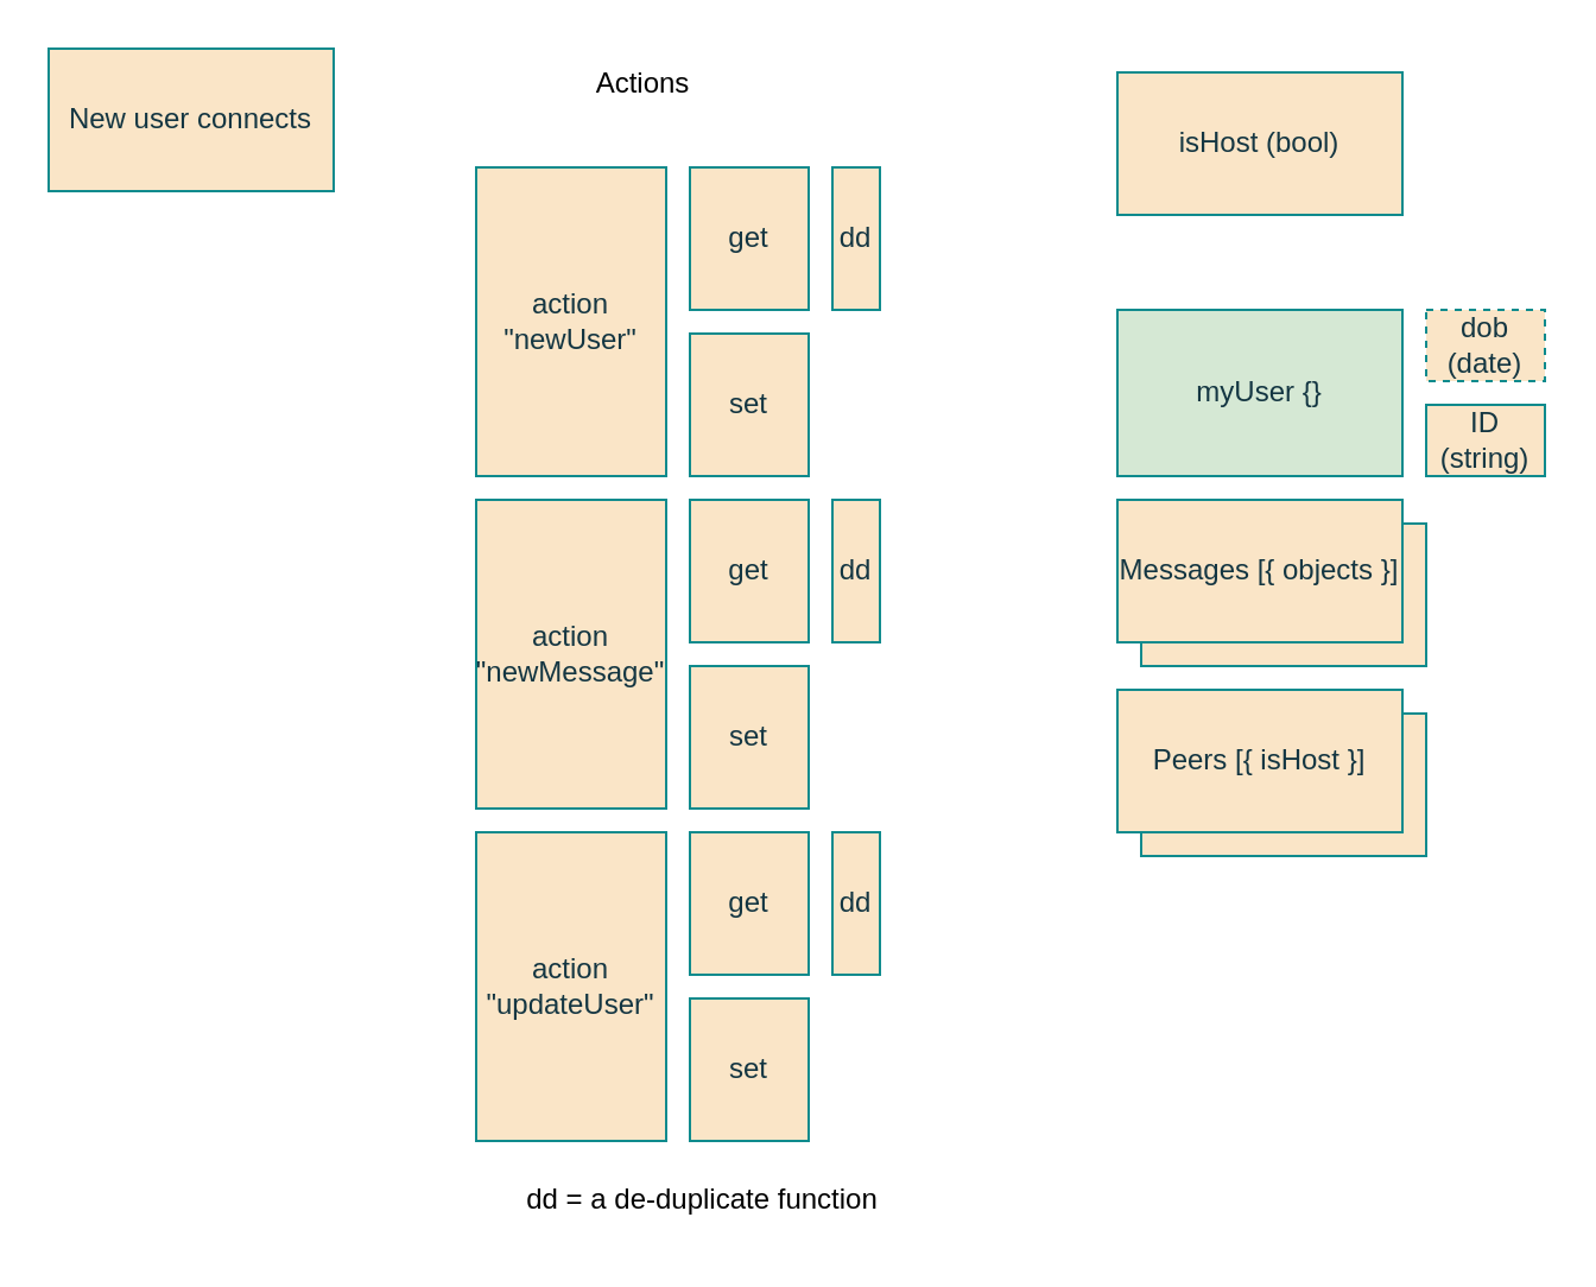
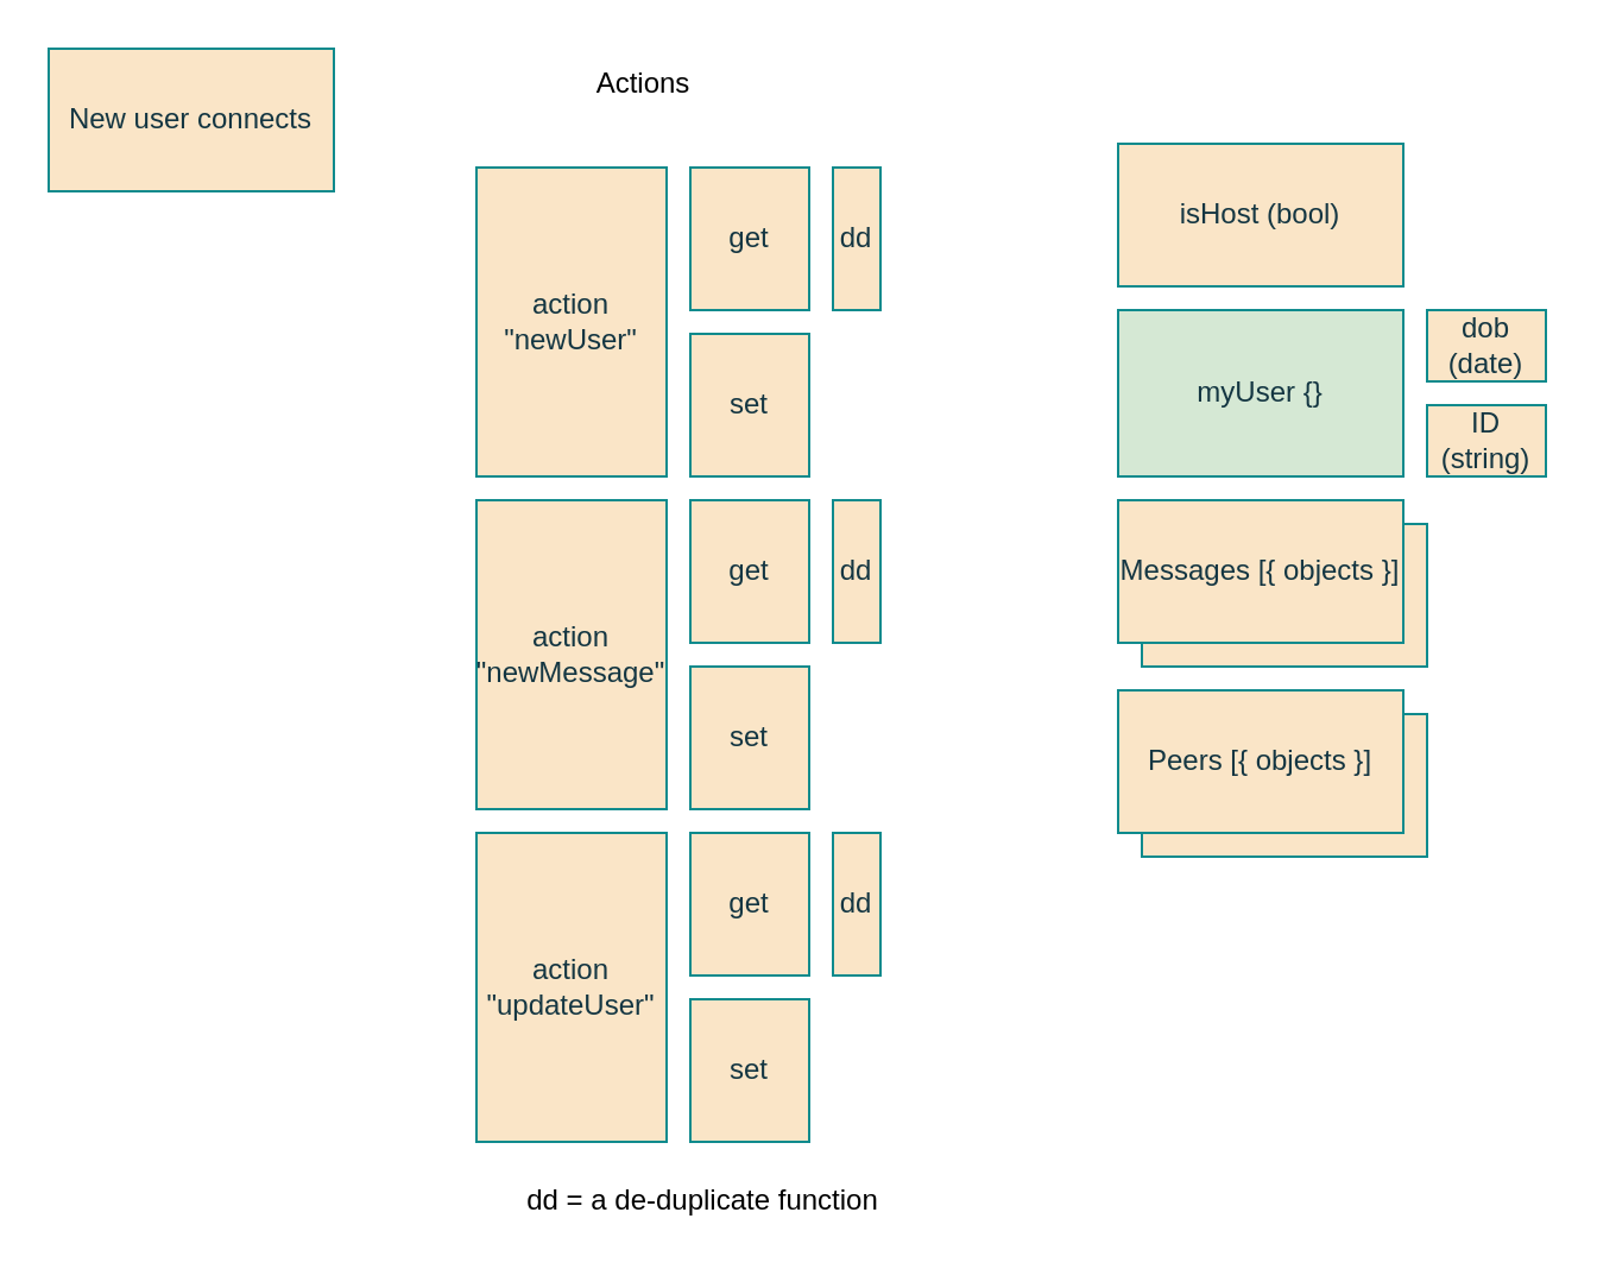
- <mxCell id="6" value="&lt;div&gt;isHost (bool)&lt;/div&gt;" style="whiteSpace=wrap;html=1;labelBackgroundColor=none;fillColor=#FAE5C7;strokeColor=#0F8B8D;fontColor=#143642;" parent="1" vertex="1"><mxGeometry x="470" y="30" width="120" height="60" as="geometry" /></mxCell>
+ <mxCell id="6" value="&lt;div&gt;isHost (bool)&lt;/div&gt;" style="whiteSpace=wrap;html=1;labelBackgroundColor=none;fillColor=#FAE5C7;strokeColor=#0F8B8D;fontColor=#143642;" parent="1" vertex="1"><mxGeometry x="470" y="60" width="120" height="60" as="geometry" /></mxCell>
- <mxCell id="19" value="dob (date)" style="whiteSpace=wrap;html=1;labelBackgroundColor=none;fillColor=#FAE5C7;strokeColor=#0F8B8D;fontColor=#143642;dashed=1;" vertex="1" parent="1"><mxGeometry x="600" y="130" width="50" height="30" as="geometry" /></mxCell>
+ <mxCell id="19" value="dob (date)" style="whiteSpace=wrap;html=1;labelBackgroundColor=none;fillColor=#FAE5C7;strokeColor=#0F8B8D;fontColor=#143642;" vertex="1" parent="1"><mxGeometry x="600" y="130" width="50" height="30" as="geometry" /></mxCell>
- <mxCell id="14" value="&lt;div&gt;Peers [{ isHost }]&lt;/div&gt;" style="whiteSpace=wrap;html=1;labelBackgroundColor=none;fillColor=#FAE5C7;strokeColor=#0F8B8D;fontColor=#143642;" parent="1" vertex="1"><mxGeometry x="470" y="290" width="120" height="60" as="geometry" /></mxCell>
+ <mxCell id="14" value="&lt;div&gt;Peers [{ objects }]&lt;/div&gt;" style="whiteSpace=wrap;html=1;labelBackgroundColor=none;fillColor=#FAE5C7;strokeColor=#0F8B8D;fontColor=#143642;" parent="1" vertex="1"><mxGeometry x="470" y="290" width="120" height="60" as="geometry" /></mxCell>
